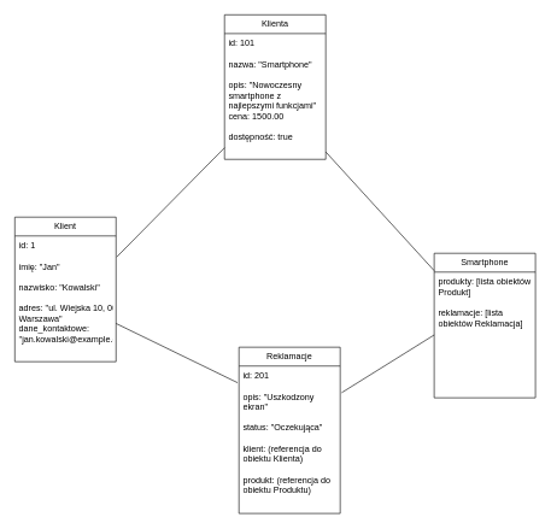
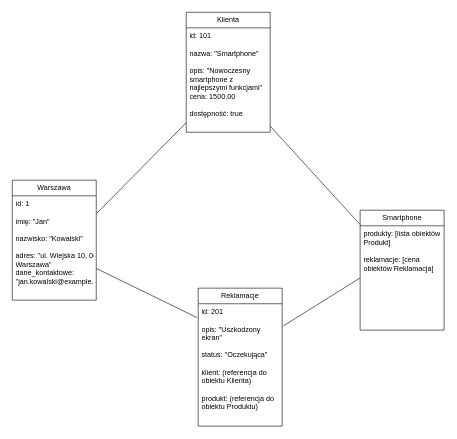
- <mxCell id="2" value="Klient" style="swimlane;fontStyle=0;childLayout=stackLayout;horizontal=1;startSize=26;fillColor=none;horizontalStack=0;resizeParent=1;resizeParentMax=0;resizeLast=0;collapsible=1;marginBottom=0;whiteSpace=wrap;html=1;" vertex="1" parent="1"><mxGeometry x="20" y="300" width="140" height="200" as="geometry" /></mxCell>
+ <mxCell id="2" value="Warszawa" style="swimlane;fontStyle=0;childLayout=stackLayout;horizontal=1;startSize=26;fillColor=none;horizontalStack=0;resizeParent=1;resizeParentMax=0;resizeLast=0;collapsible=1;marginBottom=0;whiteSpace=wrap;html=1;" vertex="1" parent="1"><mxGeometry x="20" y="300" width="140" height="200" as="geometry" /></mxCell>
- <mxCell id="9" value="&lt;div&gt;produkty: [lista obiektów Produkt]&amp;nbsp;&lt;/div&gt;&lt;div&gt;&amp;nbsp;&amp;nbsp; &amp;nbsp; &amp;nbsp; &amp;nbsp; &amp;nbsp; &amp;nbsp; &amp;nbsp; &amp;nbsp; &amp;nbsp; &amp;nbsp;&lt;/div&gt;&lt;div&gt;reklamacje: [lista obiektów Reklamacja]&amp;nbsp;&lt;/div&gt;" style="text;strokeColor=none;fillColor=none;align=left;verticalAlign=top;spacingLeft=4;spacingRight=4;overflow=hidden;rotatable=0;points=[[0,0.5],[1,0.5]];portConstraint=eastwest;whiteSpace=wrap;html=1;" vertex="1" parent="8"><mxGeometry y="26" width="140" height="174" as="geometry" /></mxCell>
+ <mxCell id="9" value="&lt;div&gt;produkty: [lista obiektów Produkt]&amp;nbsp;&lt;/div&gt;&lt;div&gt;&amp;nbsp;&amp;nbsp; &amp;nbsp; &amp;nbsp; &amp;nbsp; &amp;nbsp; &amp;nbsp; &amp;nbsp; &amp;nbsp; &amp;nbsp; &amp;nbsp;&lt;/div&gt;&lt;div&gt;reklamacje: [cena obiektów Reklamacja]&amp;nbsp;&lt;/div&gt;" style="text;strokeColor=none;fillColor=none;align=left;verticalAlign=top;spacingLeft=4;spacingRight=4;overflow=hidden;rotatable=0;points=[[0,0.5],[1,0.5]];portConstraint=eastwest;whiteSpace=wrap;html=1;" vertex="1" parent="8"><mxGeometry y="26" width="140" height="174" as="geometry" /></mxCell>
